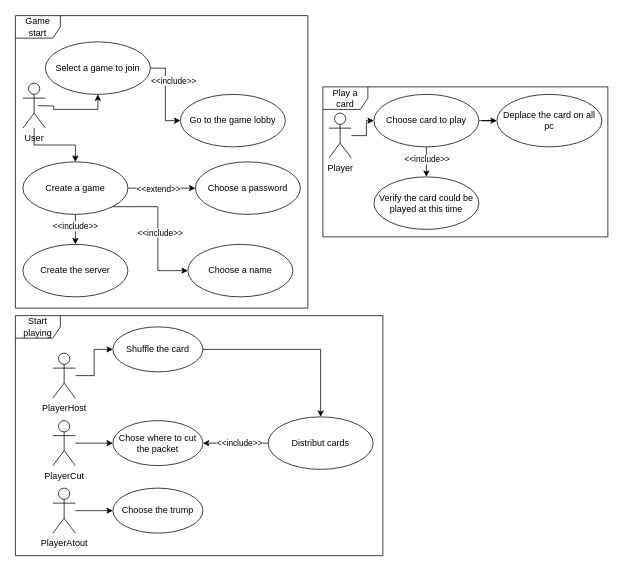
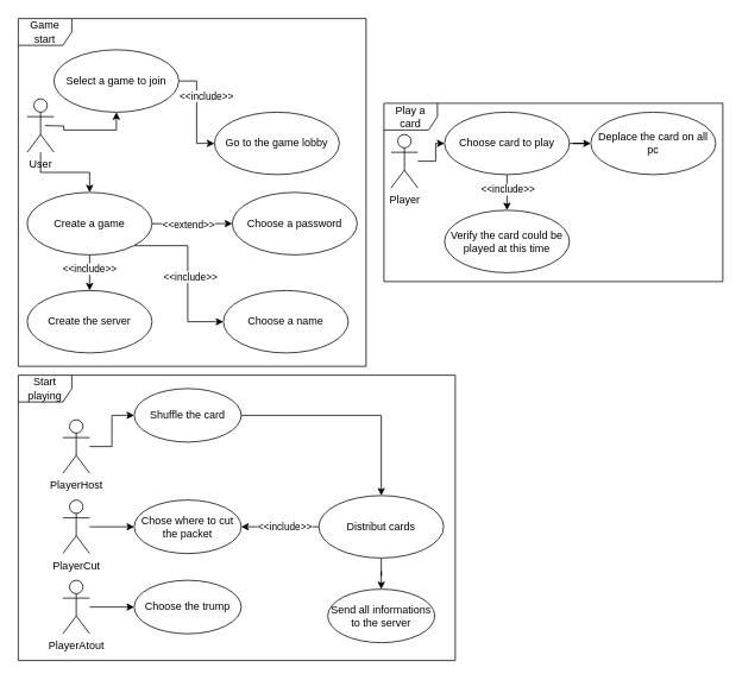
+ <mxCell id="33" value="" style="edgeStyle=orthogonalEdgeStyle;rounded=0;orthogonalLoop=1;jettySize=auto;html=1;" parent="1" source="34" target="35" edge="1"><mxGeometry relative="1" as="geometry" /></mxCell>
+ <mxCell id="35" value="Send all informations to the server" style="ellipse;whiteSpace=wrap;html=1;" parent="1" vertex="1"><mxGeometry x="367" y="660" width="120" height="60" as="geometry" /></mxCell>
